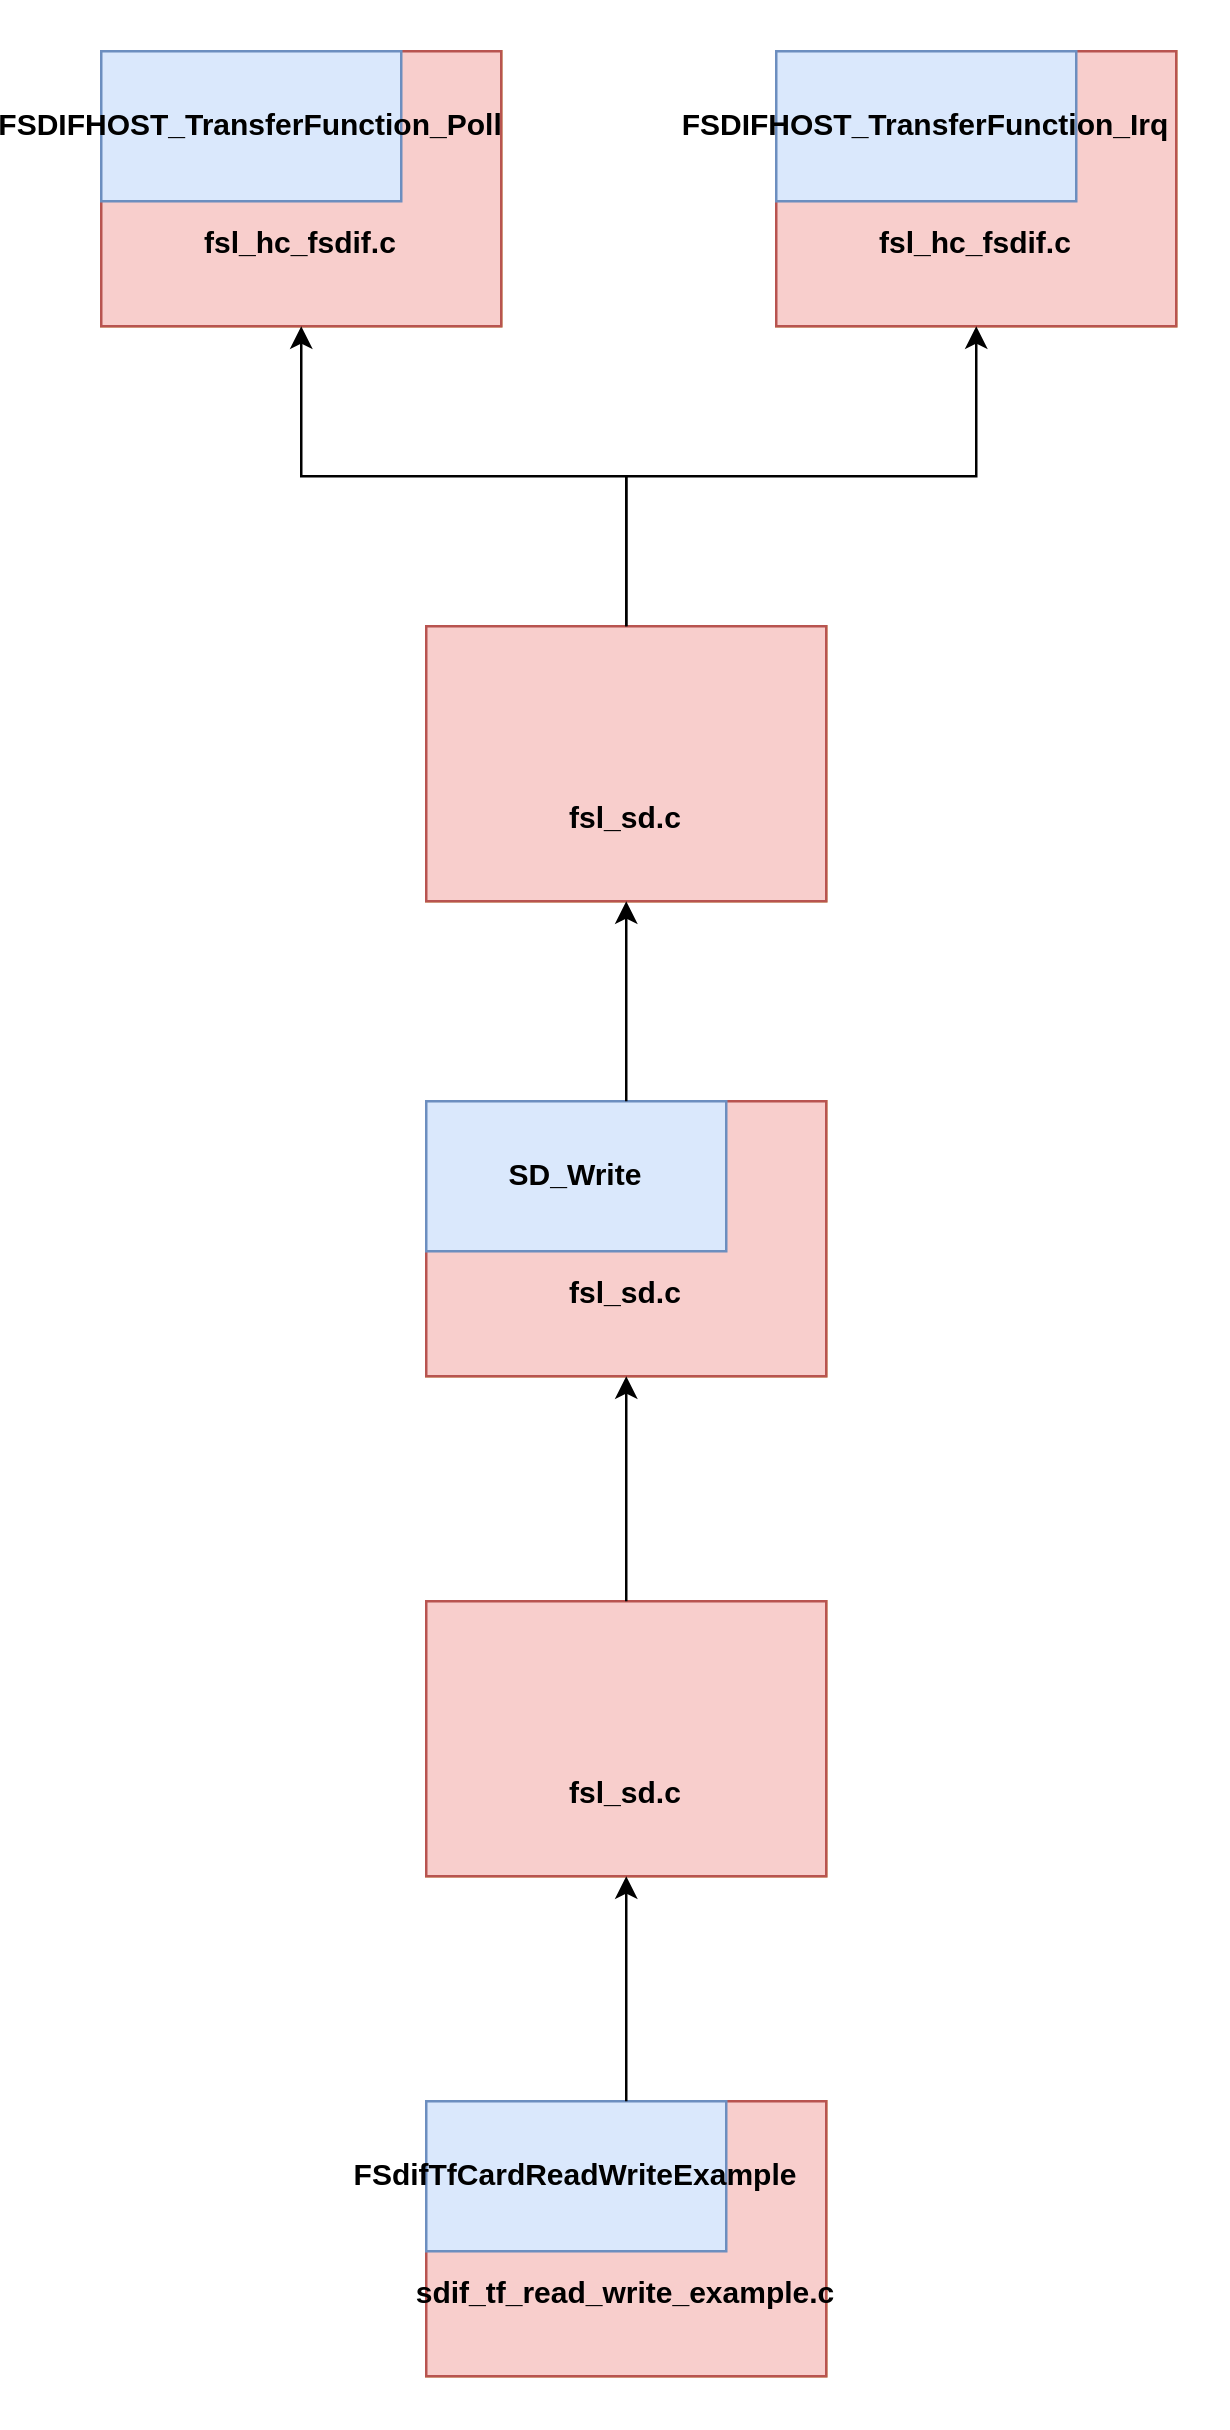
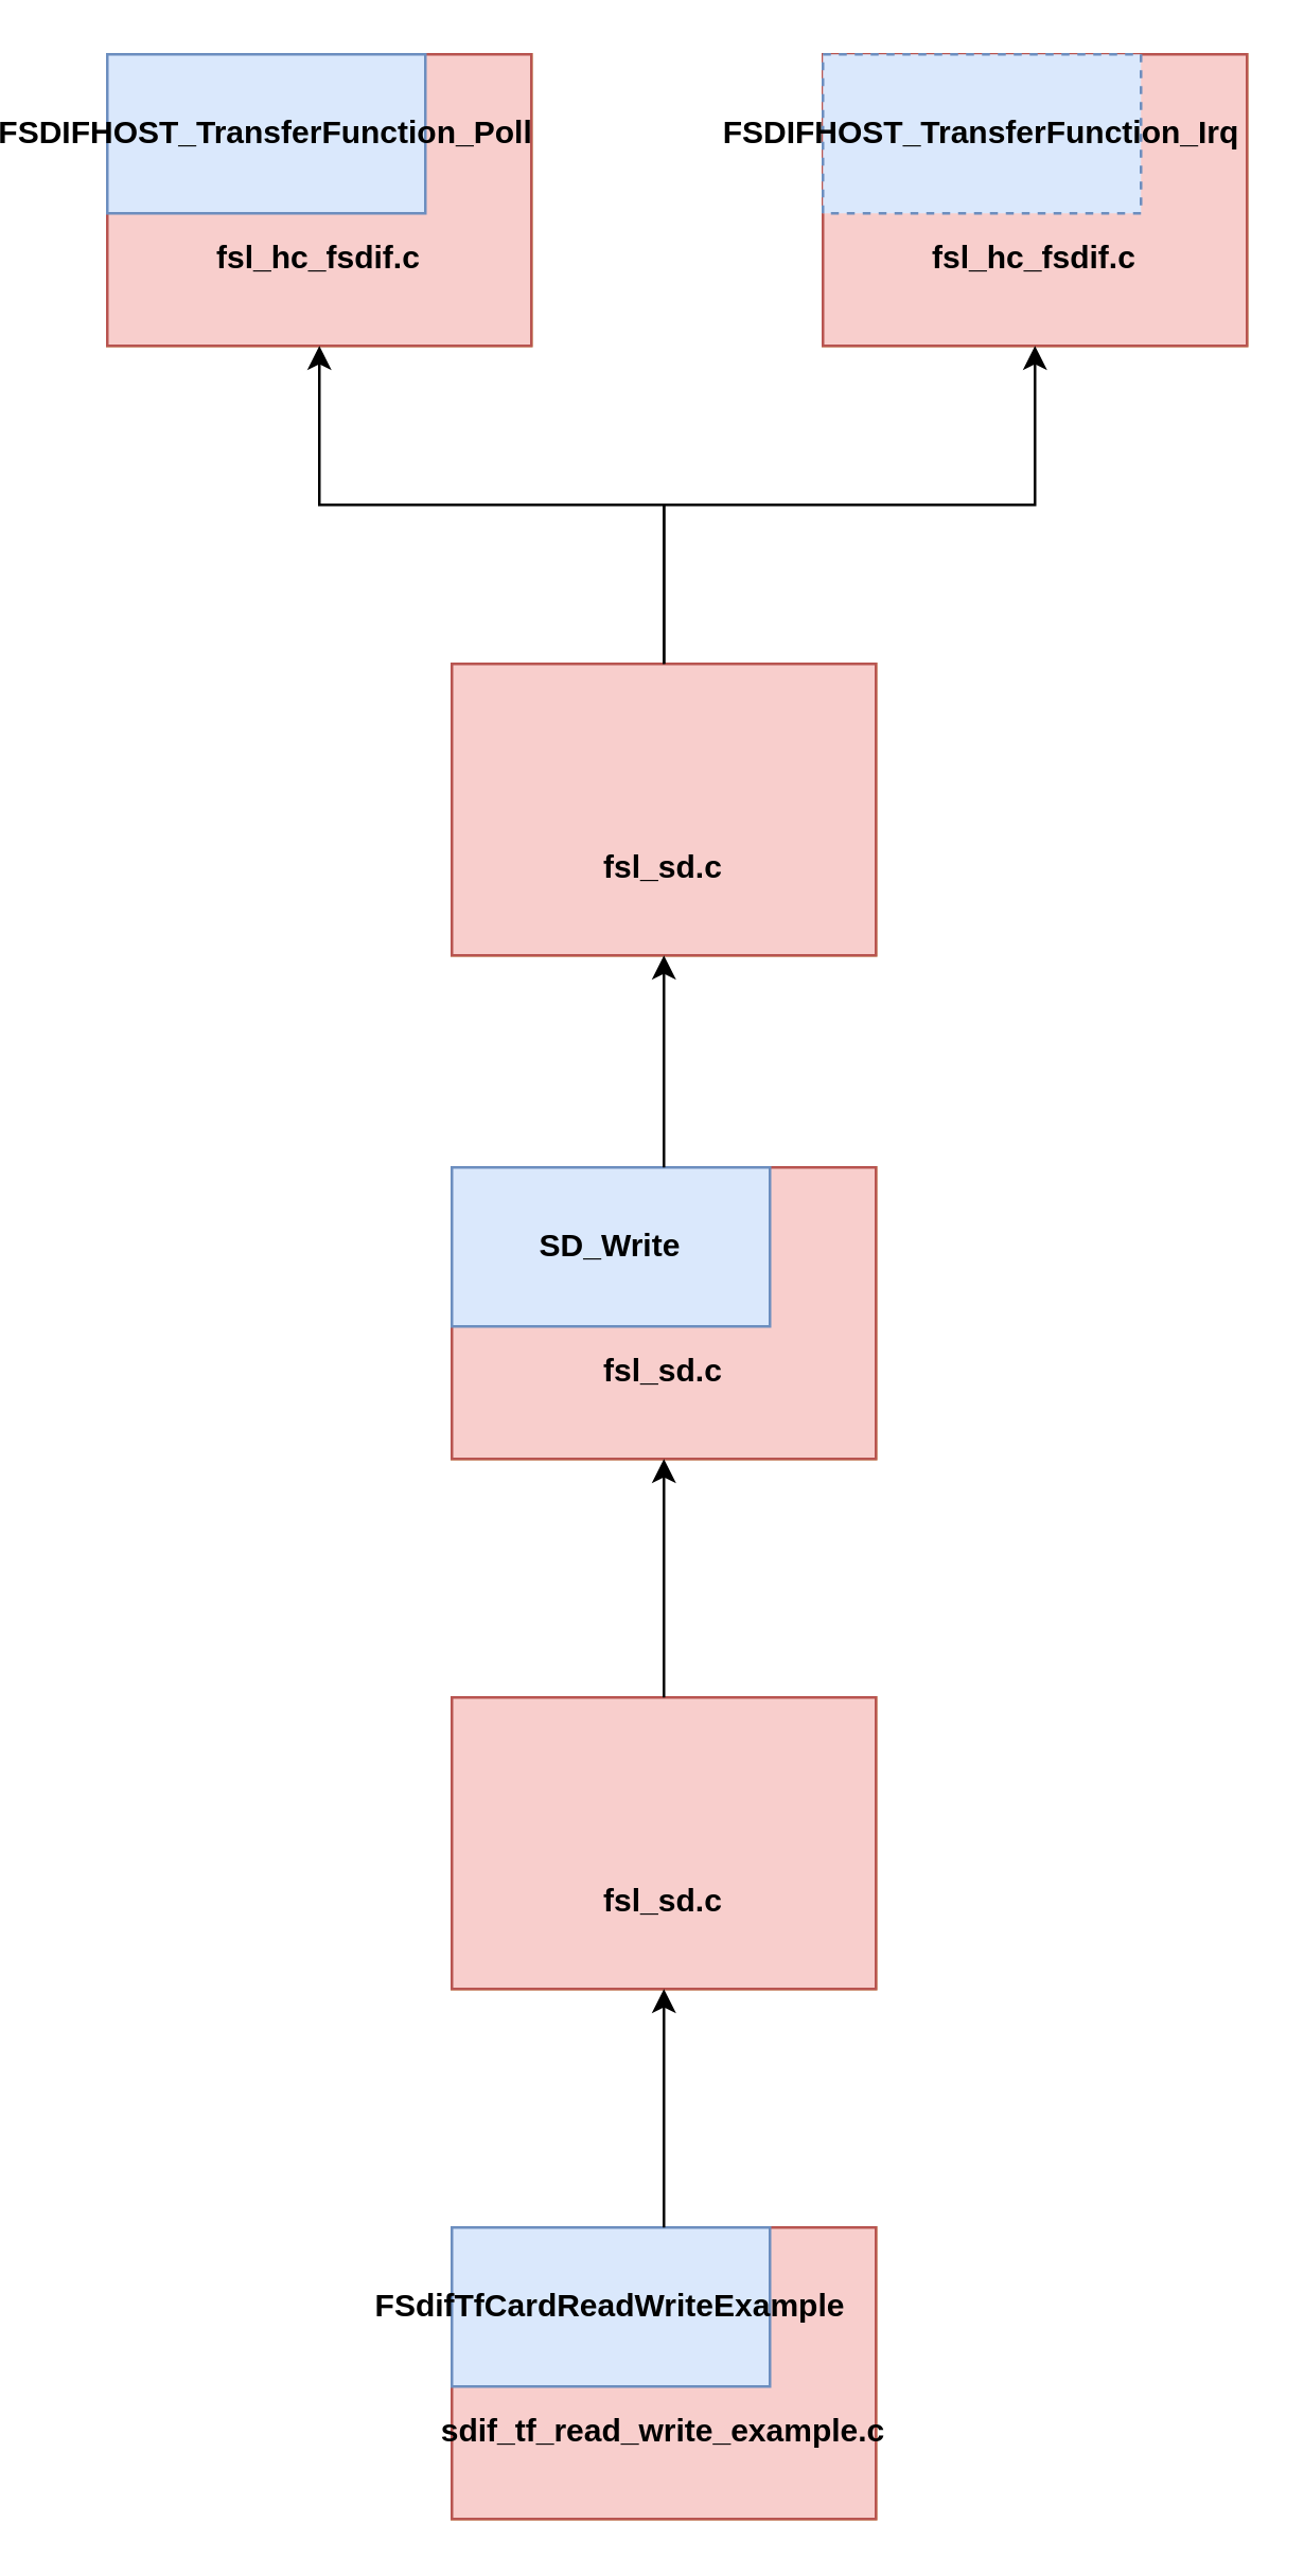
- <mxCell id="26" value="FSDIFHOST_TransferFunction_Irq" style="rounded=0;whiteSpace=wrap;fillColor=#dae8fc;strokeColor=#6c8ebf;container=0;fontStyle=1" vertex="1" parent="23"><mxGeometry width="120" height="60" as="geometry" /></mxCell>
+ <mxCell id="26" value="FSDIFHOST_TransferFunction_Irq" style="rounded=0;whiteSpace=wrap;fillColor=#dae8fc;strokeColor=#6c8ebf;container=0;fontStyle=1;dashed=1;" vertex="1" parent="23"><mxGeometry width="120" height="60" as="geometry" /></mxCell>
